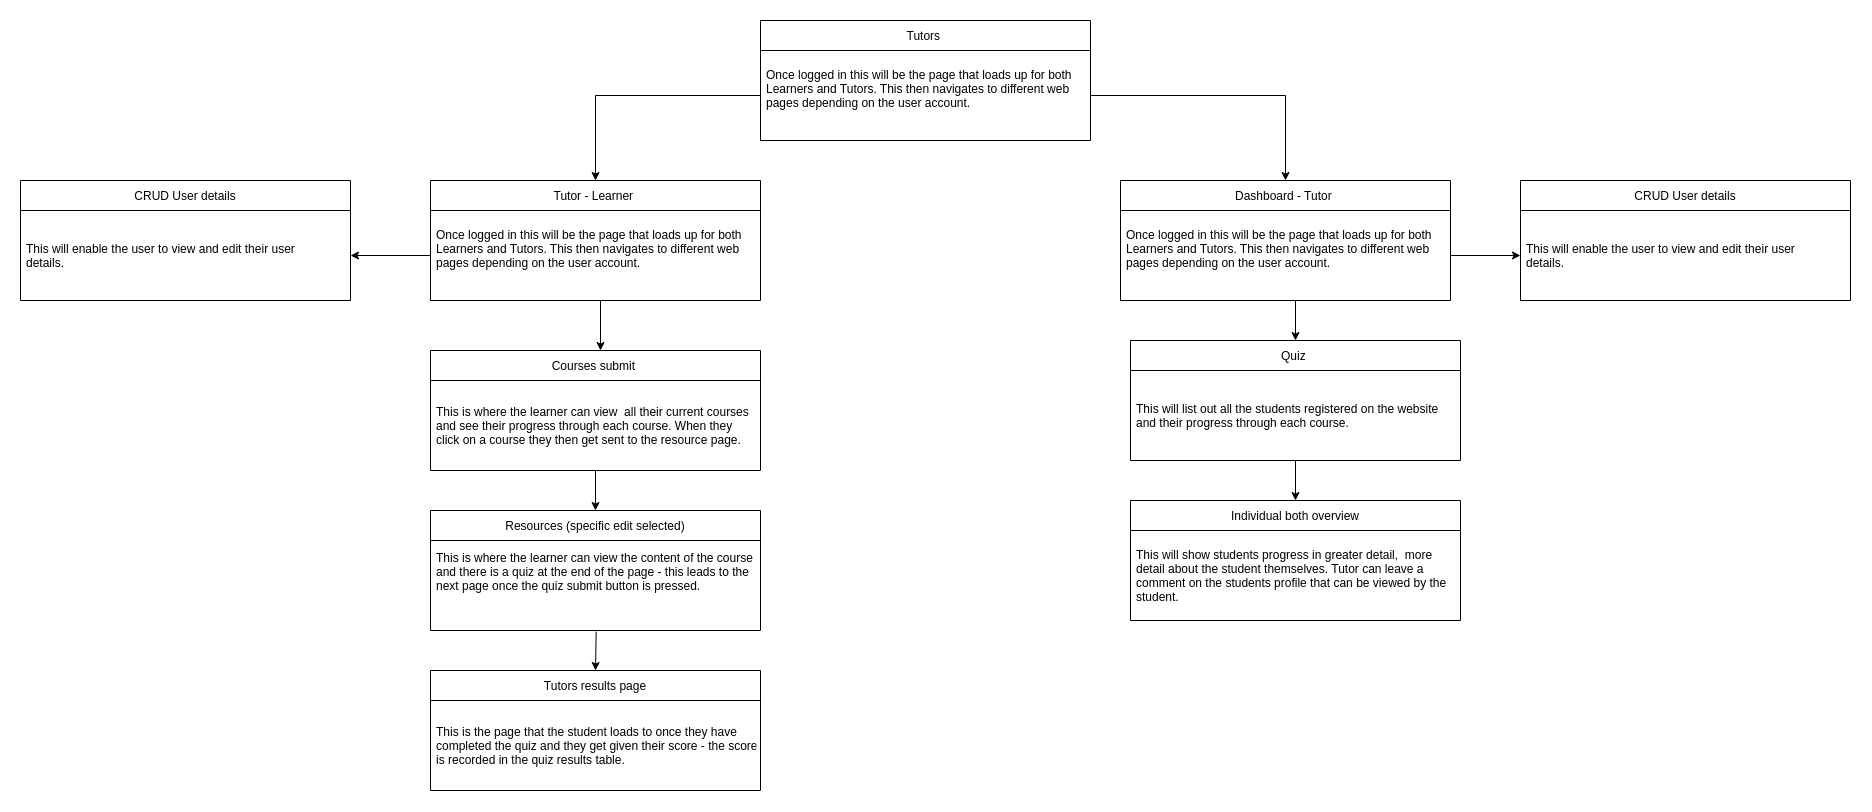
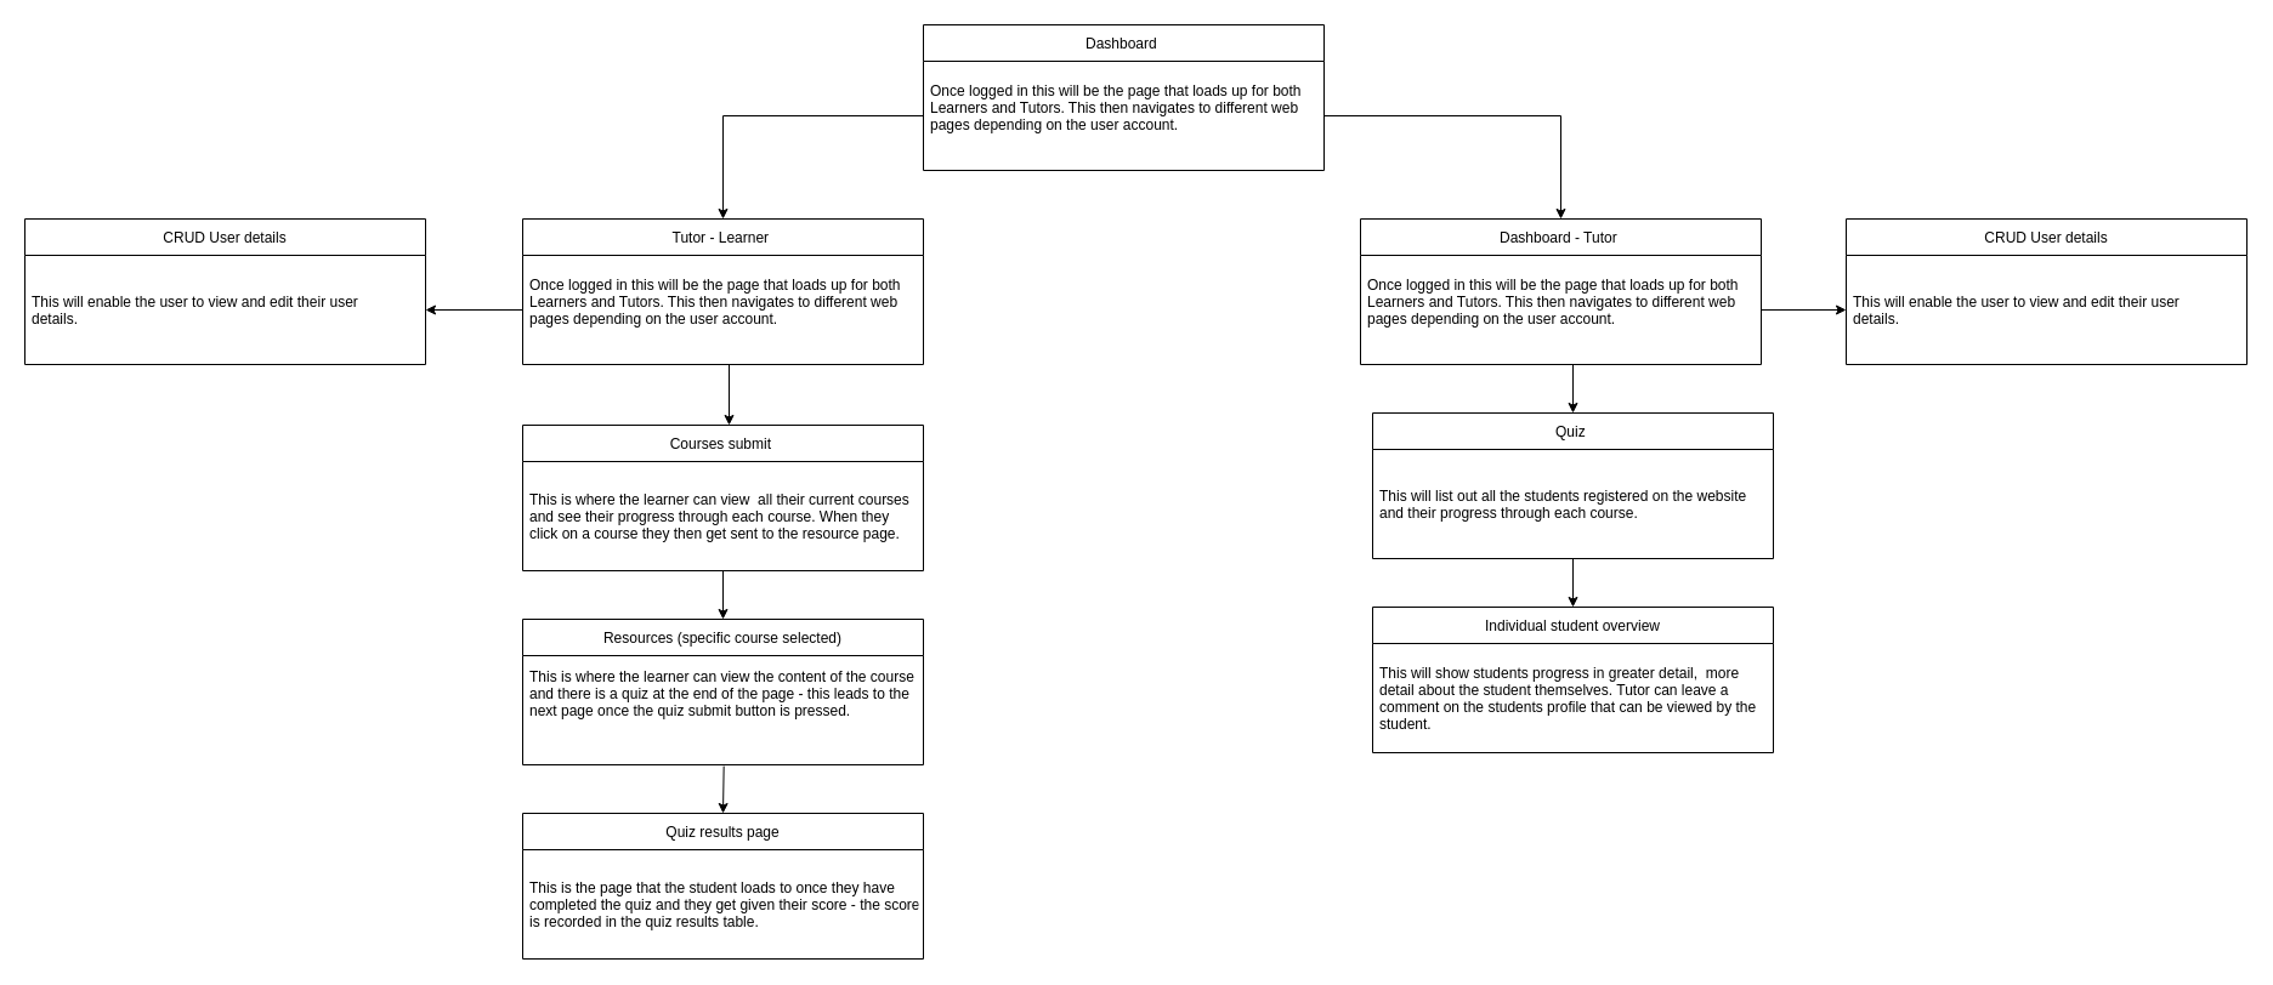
- <mxCell id="2" value="Tutors " style="swimlane;fontStyle=0;childLayout=stackLayout;horizontal=1;startSize=30;horizontalStack=0;resizeParent=1;resizeParentMax=0;resizeLast=0;collapsible=1;marginBottom=0;" vertex="1" parent="1"><mxGeometry x="760" y="20" width="330" height="120" as="geometry" /></mxCell>
+ <mxCell id="2" value="Dashboard " style="swimlane;fontStyle=0;childLayout=stackLayout;horizontal=1;startSize=30;horizontalStack=0;resizeParent=1;resizeParentMax=0;resizeLast=0;collapsible=1;marginBottom=0;" vertex="1" parent="1"><mxGeometry x="760" y="20" width="330" height="120" as="geometry" /></mxCell>
- <mxCell id="28" value="Individual both overview" style="swimlane;fontStyle=0;childLayout=stackLayout;horizontal=1;startSize=30;horizontalStack=0;resizeParent=1;resizeParentMax=0;resizeLast=0;collapsible=1;marginBottom=0;" vertex="1" parent="1"><mxGeometry x="1130" y="500" width="330" height="120" as="geometry" /></mxCell>
+ <mxCell id="28" value="Individual student overview" style="swimlane;fontStyle=0;childLayout=stackLayout;horizontal=1;startSize=30;horizontalStack=0;resizeParent=1;resizeParentMax=0;resizeLast=0;collapsible=1;marginBottom=0;" vertex="1" parent="1"><mxGeometry x="1130" y="500" width="330" height="120" as="geometry" /></mxCell>
- <mxCell id="16" value="Resources (specific edit selected)" style="swimlane;fontStyle=0;childLayout=stackLayout;horizontal=1;startSize=30;horizontalStack=0;resizeParent=1;resizeParentMax=0;resizeLast=0;collapsible=1;marginBottom=0;" vertex="1" parent="1"><mxGeometry x="430" y="510" width="330" height="120" as="geometry" /></mxCell>
+ <mxCell id="16" value="Resources (specific course selected)" style="swimlane;fontStyle=0;childLayout=stackLayout;horizontal=1;startSize=30;horizontalStack=0;resizeParent=1;resizeParentMax=0;resizeLast=0;collapsible=1;marginBottom=0;" vertex="1" parent="1"><mxGeometry x="430" y="510" width="330" height="120" as="geometry" /></mxCell>
- <mxCell id="19" value="Tutors results page" style="swimlane;fontStyle=0;childLayout=stackLayout;horizontal=1;startSize=30;horizontalStack=0;resizeParent=1;resizeParentMax=0;resizeLast=0;collapsible=1;marginBottom=0;" vertex="1" parent="1"><mxGeometry x="430" y="670" width="330" height="120" as="geometry" /></mxCell>
+ <mxCell id="19" value="Quiz results page" style="swimlane;fontStyle=0;childLayout=stackLayout;horizontal=1;startSize=30;horizontalStack=0;resizeParent=1;resizeParentMax=0;resizeLast=0;collapsible=1;marginBottom=0;" vertex="1" parent="1"><mxGeometry x="430" y="670" width="330" height="120" as="geometry" /></mxCell>
